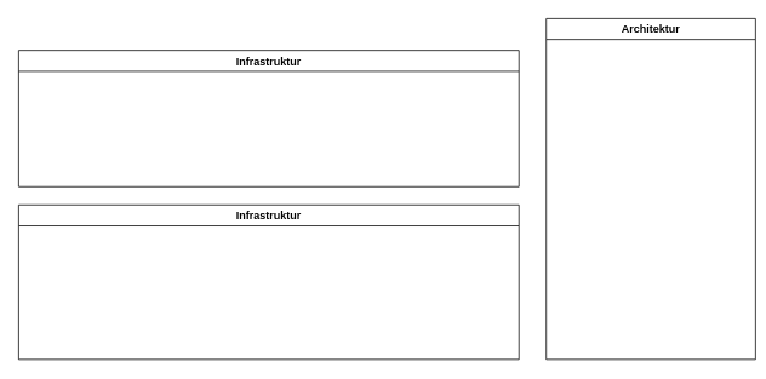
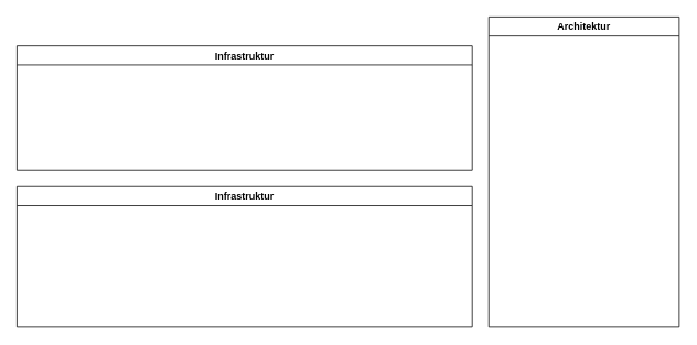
- <mxCell id="4" value="Architektur" style="swimlane;" vertex="1" parent="1"><mxGeometry x="600" y="20" width="230" height="375" as="geometry" /></mxCell>
+ <mxCell id="4" value="Architektur" style="swimlane;" vertex="1" parent="1"><mxGeometry x="590" y="20" width="230" height="375" as="geometry" /></mxCell>
